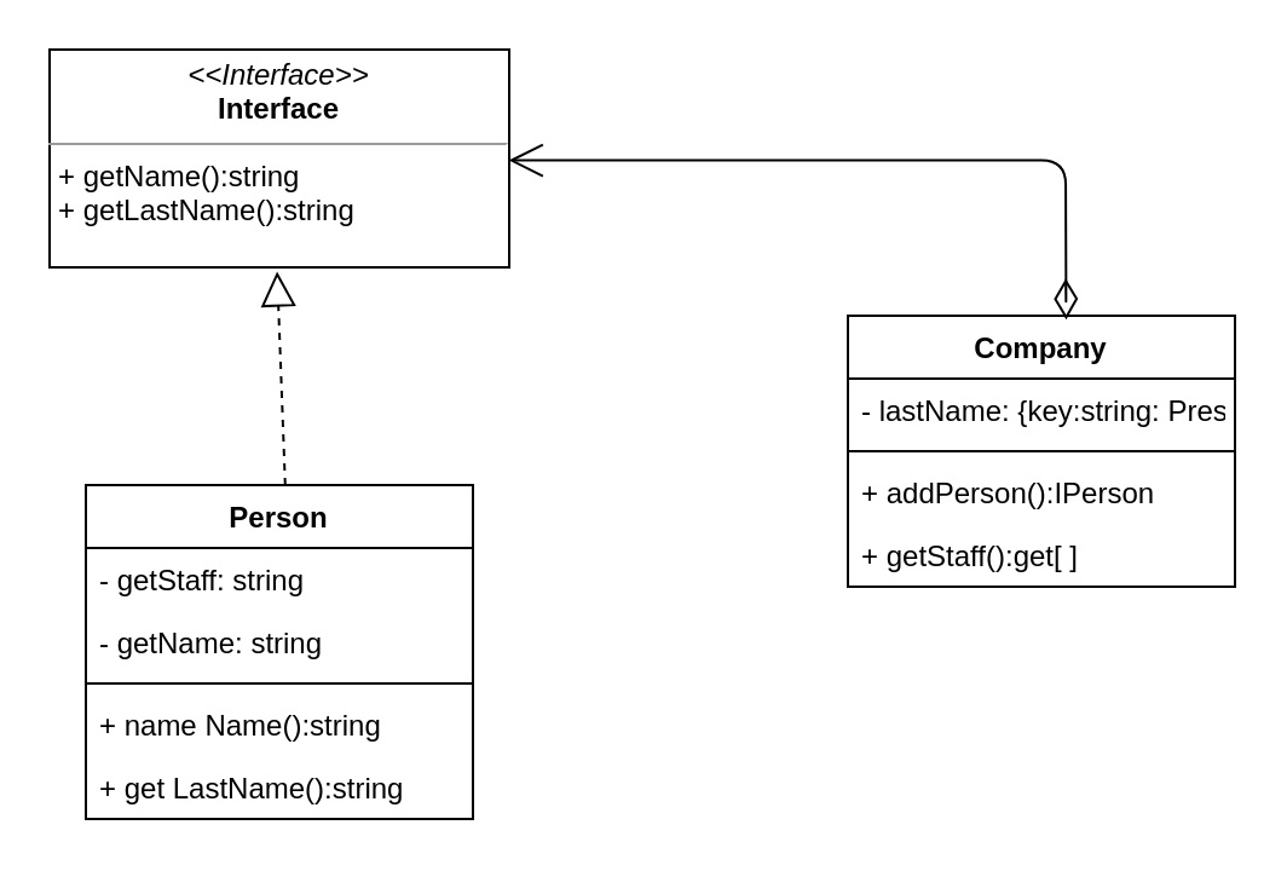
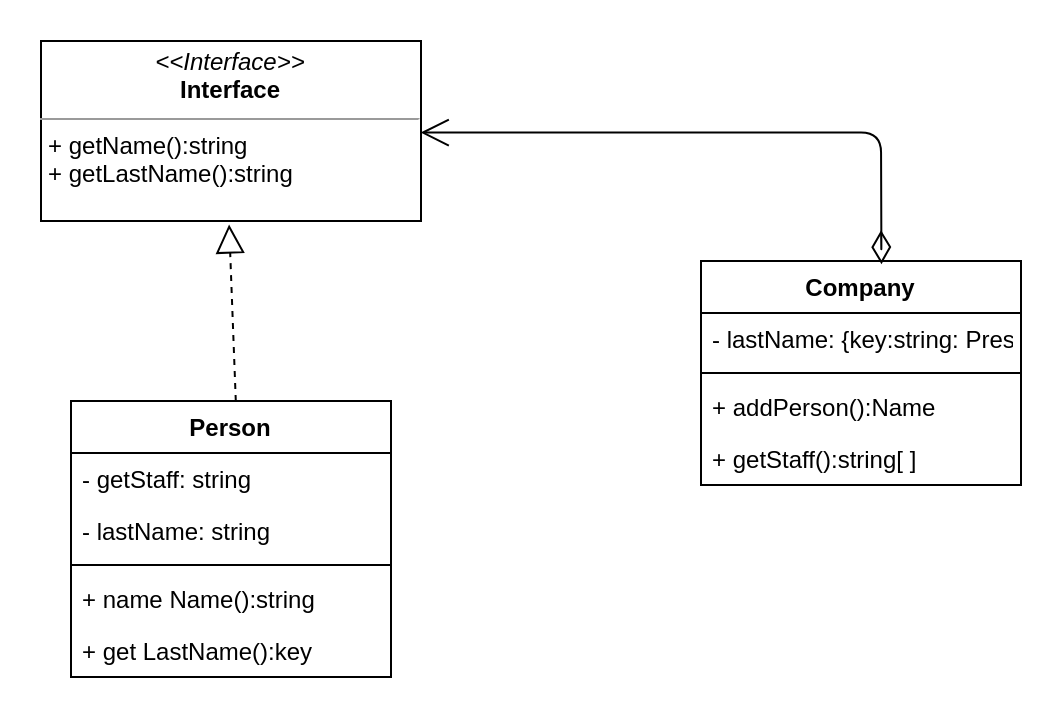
- <mxCell id="11" value="+ addPerson():IPerson" style="text;strokeColor=none;fillColor=none;align=left;verticalAlign=top;spacingLeft=4;spacingRight=4;overflow=hidden;rotatable=0;points=[[0,0.5],[1,0.5]];portConstraint=eastwest;" parent="8" vertex="1"><mxGeometry y="60" width="160" height="26" as="geometry" /></mxCell>
+ <mxCell id="11" value="+ addPerson():Name" style="text;strokeColor=none;fillColor=none;align=left;verticalAlign=top;spacingLeft=4;spacingRight=4;overflow=hidden;rotatable=0;points=[[0,0.5],[1,0.5]];portConstraint=eastwest;" parent="8" vertex="1"><mxGeometry y="60" width="160" height="26" as="geometry" /></mxCell>
- <mxCell id="12" value="+ getStaff():get[ ]" style="text;strokeColor=none;fillColor=none;align=left;verticalAlign=top;spacingLeft=4;spacingRight=4;overflow=hidden;rotatable=0;points=[[0,0.5],[1,0.5]];portConstraint=eastwest;" parent="8" vertex="1"><mxGeometry y="86" width="160" height="26" as="geometry" /></mxCell>
+ <mxCell id="12" value="+ getStaff():string[ ]" style="text;strokeColor=none;fillColor=none;align=left;verticalAlign=top;spacingLeft=4;spacingRight=4;overflow=hidden;rotatable=0;points=[[0,0.5],[1,0.5]];portConstraint=eastwest;" parent="8" vertex="1"><mxGeometry y="86" width="160" height="26" as="geometry" /></mxCell>
- <mxCell id="4" value="- getName: string" style="text;strokeColor=none;fillColor=none;align=left;verticalAlign=top;spacingLeft=4;spacingRight=4;overflow=hidden;rotatable=0;points=[[0,0.5],[1,0.5]];portConstraint=eastwest;" parent="2" vertex="1"><mxGeometry y="52" width="160" height="26" as="geometry" /></mxCell>
+ <mxCell id="4" value="- lastName: string" style="text;strokeColor=none;fillColor=none;align=left;verticalAlign=top;spacingLeft=4;spacingRight=4;overflow=hidden;rotatable=0;points=[[0,0.5],[1,0.5]];portConstraint=eastwest;" parent="2" vertex="1"><mxGeometry y="52" width="160" height="26" as="geometry" /></mxCell>
- <mxCell id="7" value="+ get LastName():string" style="text;strokeColor=none;fillColor=none;align=left;verticalAlign=top;spacingLeft=4;spacingRight=4;overflow=hidden;rotatable=0;points=[[0,0.5],[1,0.5]];portConstraint=eastwest;" parent="2" vertex="1"><mxGeometry y="112" width="160" height="26" as="geometry" /></mxCell>
+ <mxCell id="7" value="+ get LastName():key" style="text;strokeColor=none;fillColor=none;align=left;verticalAlign=top;spacingLeft=4;spacingRight=4;overflow=hidden;rotatable=0;points=[[0,0.5],[1,0.5]];portConstraint=eastwest;" parent="2" vertex="1"><mxGeometry y="112" width="160" height="26" as="geometry" /></mxCell>
